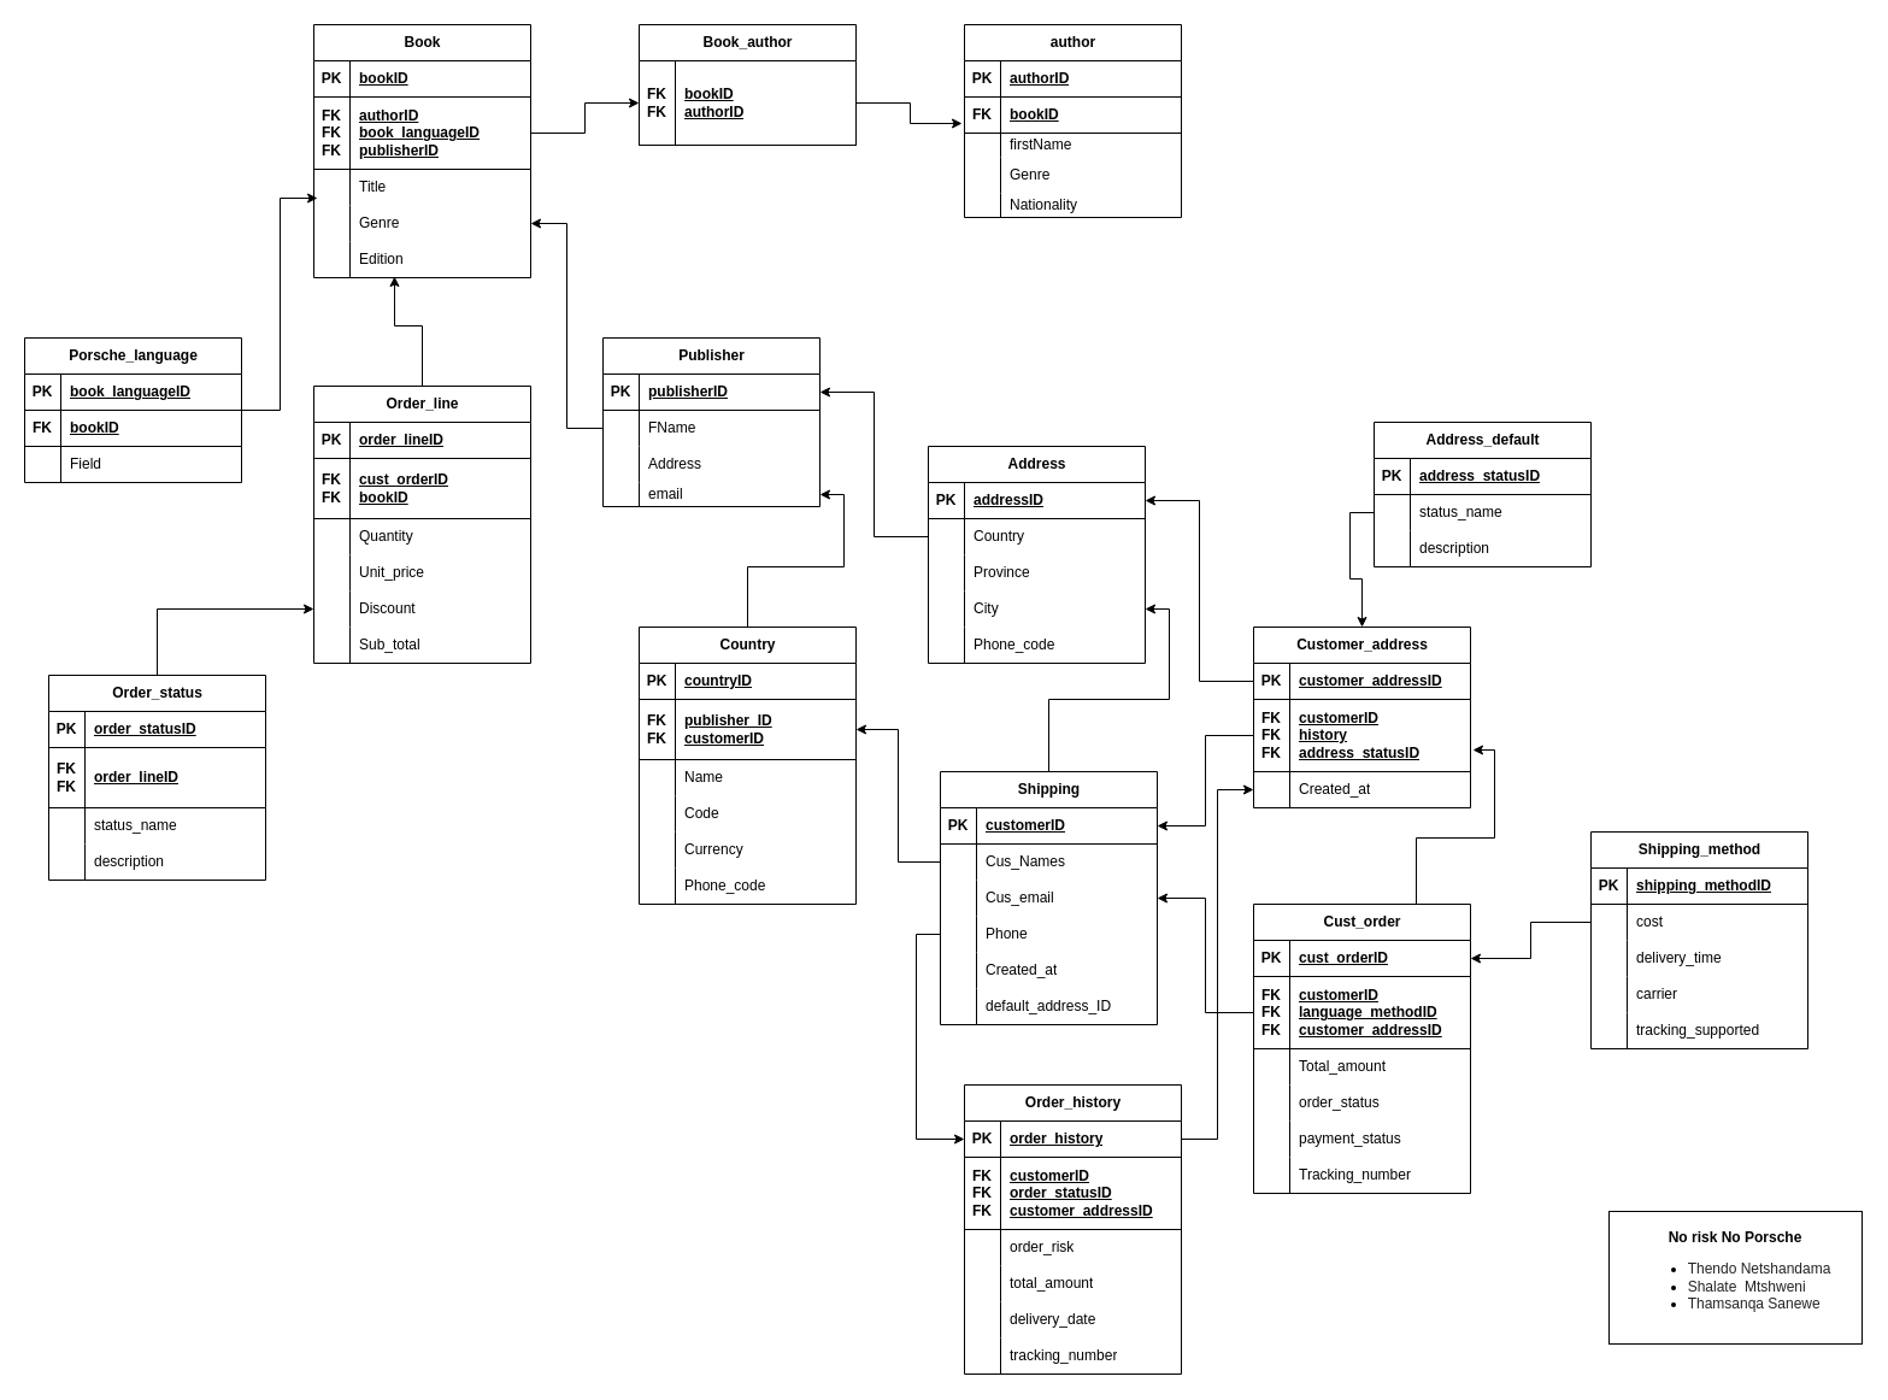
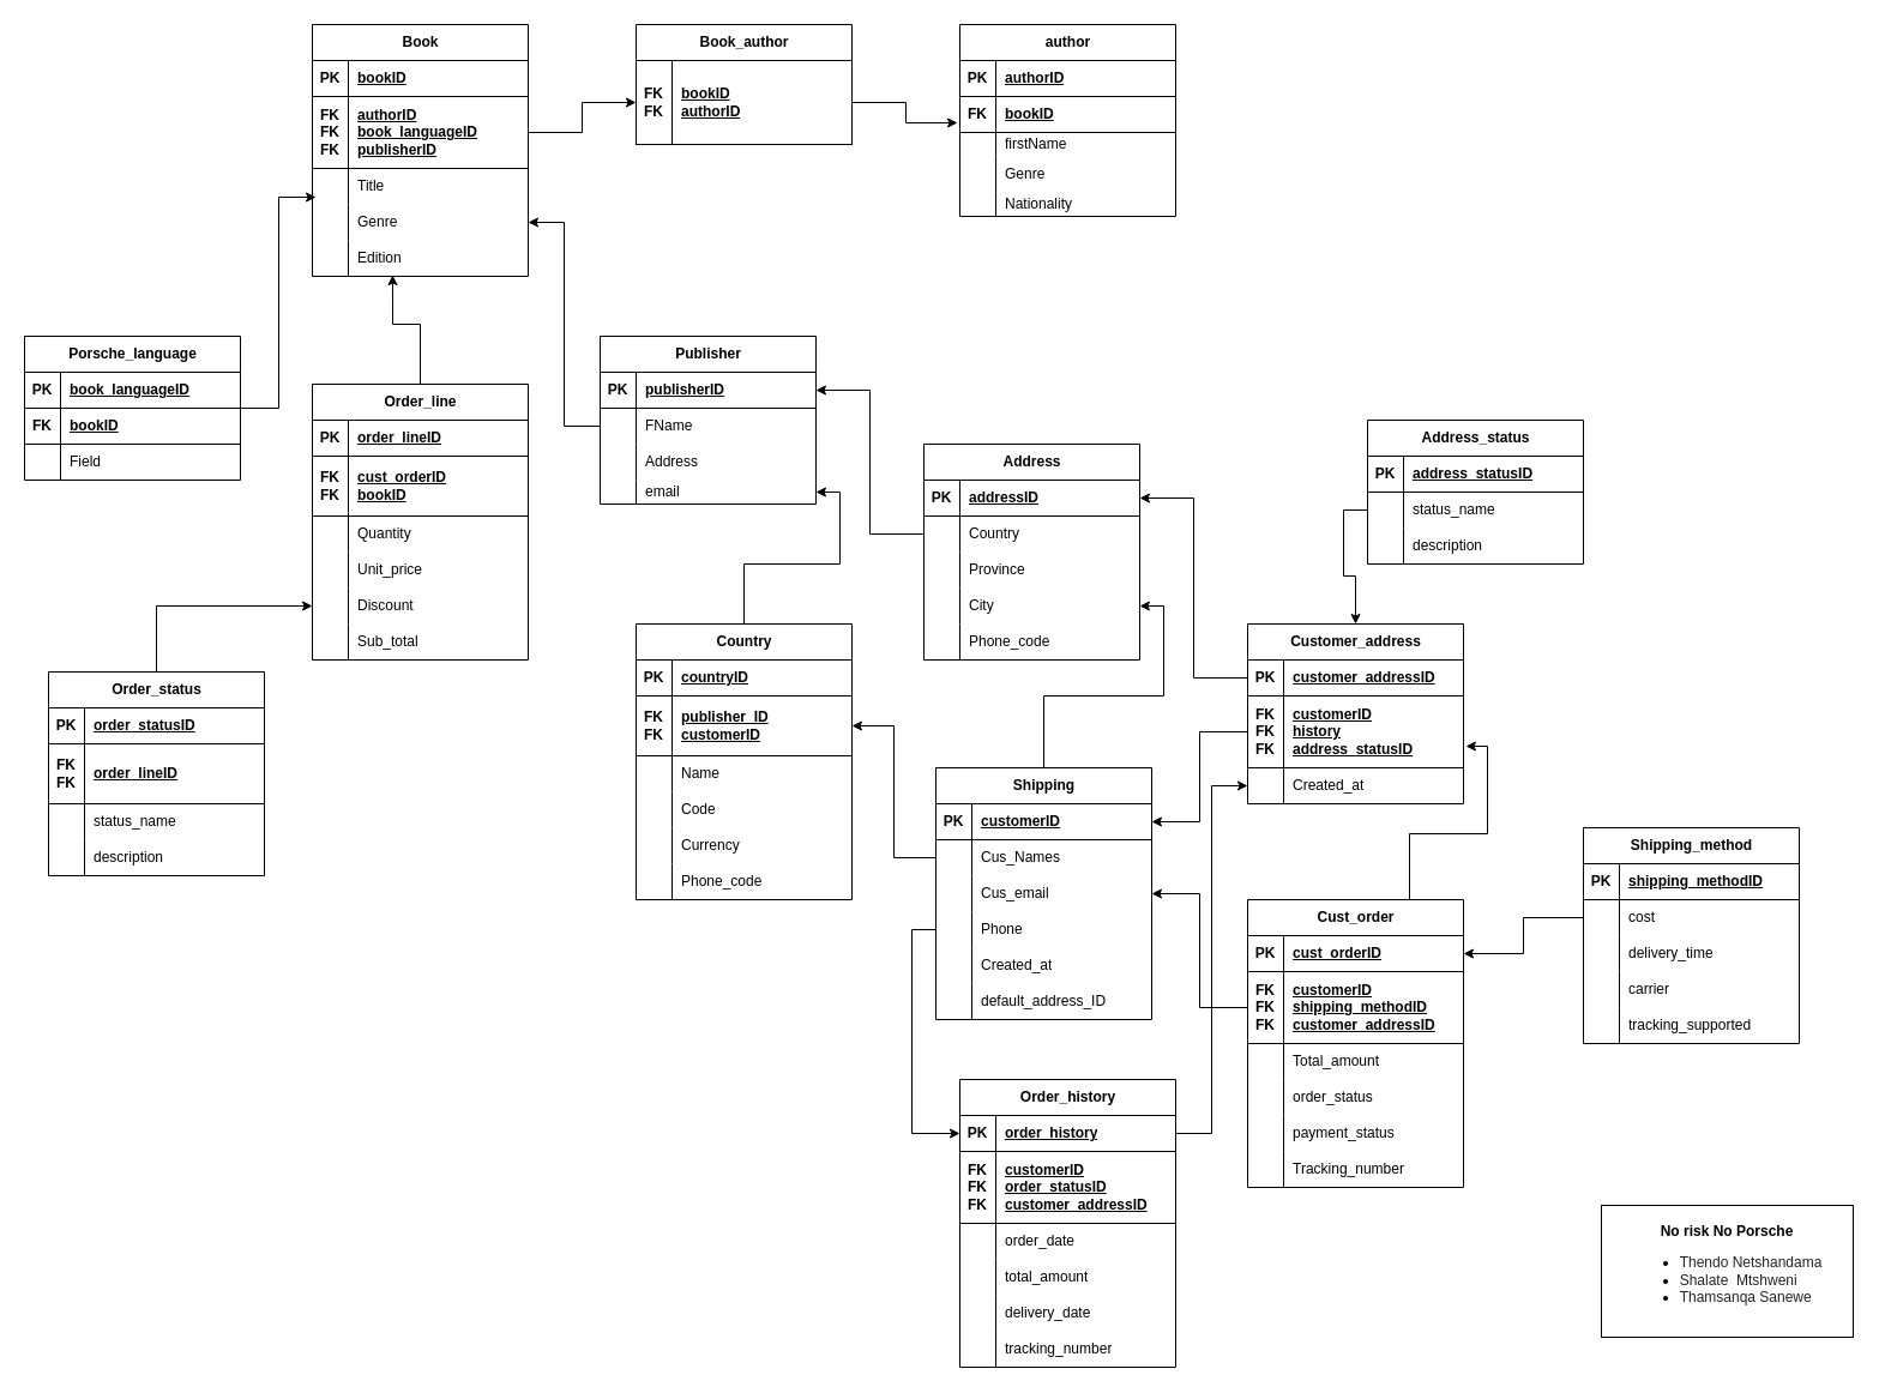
- <mxCell id="176" value="Address_default" style="shape=table;startSize=30;container=1;collapsible=1;childLayout=tableLayout;fixedRows=1;rowLines=0;fontStyle=1;align=center;resizeLast=1;html=1;" vertex="1" parent="1"><mxGeometry x="1140" y="350" width="180" height="120" as="geometry" /></mxCell>
+ <mxCell id="176" value="Address_status" style="shape=table;startSize=30;container=1;collapsible=1;childLayout=tableLayout;fixedRows=1;rowLines=0;fontStyle=1;align=center;resizeLast=1;html=1;" vertex="1" parent="1"><mxGeometry x="1140" y="350" width="180" height="120" as="geometry" /></mxCell>
- <mxCell id="161" value="customerID&lt;div&gt;language_methodID&lt;/div&gt;&lt;div&gt;customer_addressID&lt;/div&gt;" style="shape=partialRectangle;connectable=0;fillColor=none;top=0;left=0;bottom=0;right=0;align=left;spacingLeft=6;fontStyle=5;overflow=hidden;whiteSpace=wrap;html=1;" vertex="1" parent="159"><mxGeometry x="30" width="150" height="60" as="geometry"><mxRectangle width="150" height="60" as="alternateBounds" /></mxGeometry></mxCell>
+ <mxCell id="161" value="customerID&lt;div&gt;shipping_methodID&lt;/div&gt;&lt;div&gt;customer_addressID&lt;/div&gt;" style="shape=partialRectangle;connectable=0;fillColor=none;top=0;left=0;bottom=0;right=0;align=left;spacingLeft=6;fontStyle=5;overflow=hidden;whiteSpace=wrap;html=1;" vertex="1" parent="159"><mxGeometry x="30" width="150" height="60" as="geometry"><mxRectangle width="150" height="60" as="alternateBounds" /></mxGeometry></mxCell>
- <mxCell id="196" value="order_risk" style="shape=partialRectangle;connectable=0;fillColor=none;top=0;left=0;bottom=0;right=0;align=left;spacingLeft=6;overflow=hidden;whiteSpace=wrap;html=1;" vertex="1" parent="194"><mxGeometry x="30" width="150" height="30" as="geometry"><mxRectangle width="150" height="30" as="alternateBounds" /></mxGeometry></mxCell>
+ <mxCell id="196" value="order_date" style="shape=partialRectangle;connectable=0;fillColor=none;top=0;left=0;bottom=0;right=0;align=left;spacingLeft=6;overflow=hidden;whiteSpace=wrap;html=1;" vertex="1" parent="194"><mxGeometry x="30" width="150" height="30" as="geometry"><mxRectangle width="150" height="30" as="alternateBounds" /></mxGeometry></mxCell>
